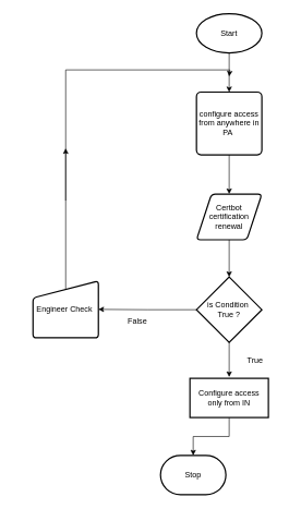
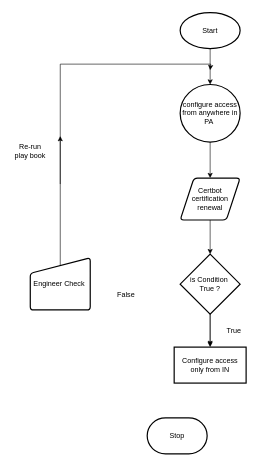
- <mxCell id="9" value="configure access from anywhere in PA&amp;nbsp;" style="rounded=1;whiteSpace=wrap;html=1;absoluteArcSize=1;arcSize=14;strokeWidth=2;" vertex="1" parent="1"><mxGeometry x="300" y="140" width="100" height="96" as="geometry" /></mxCell>
+ <mxCell id="9" value="configure access from anywhere in PA&amp;nbsp;" style="ellipse;whiteSpace=wrap;html=1;absoluteArcSize=1;arcSize=14;strokeWidth=2;" vertex="1" parent="1"><mxGeometry x="300" y="140" width="100" height="96" as="geometry" /></mxCell>
+ <mxCell id="19" value="Re-run play book" style="text;html=1;align=center;verticalAlign=middle;whiteSpace=wrap;rounded=0;" vertex="1" parent="1"><mxGeometry x="20" y="236" width="60" height="30" as="geometry" /></mxCell>
- <mxCell id="6" value="" style="edgeStyle=orthogonalEdgeStyle;rounded=0;orthogonalLoop=1;jettySize=auto;html=1;" edge="1" parent="1" source="7" target="16"><mxGeometry relative="1" as="geometry" /></mxCell>
+ <mxCell id="6" value="" style="edgeStyle=orthogonalEdgeStyle;rounded=0;orthogonalLoop=1;jettySize=auto;html=1;" edge="1" parent="1" source="7" target="13"><mxGeometry relative="1" as="geometry" /></mxCell>
- <mxCell id="12" value="" style="edgeStyle=orthogonalEdgeStyle;rounded=0;orthogonalLoop=1;jettySize=auto;html=1;" edge="1" parent="1" source="13" target="4"><mxGeometry relative="1" as="geometry" /></mxCell>
